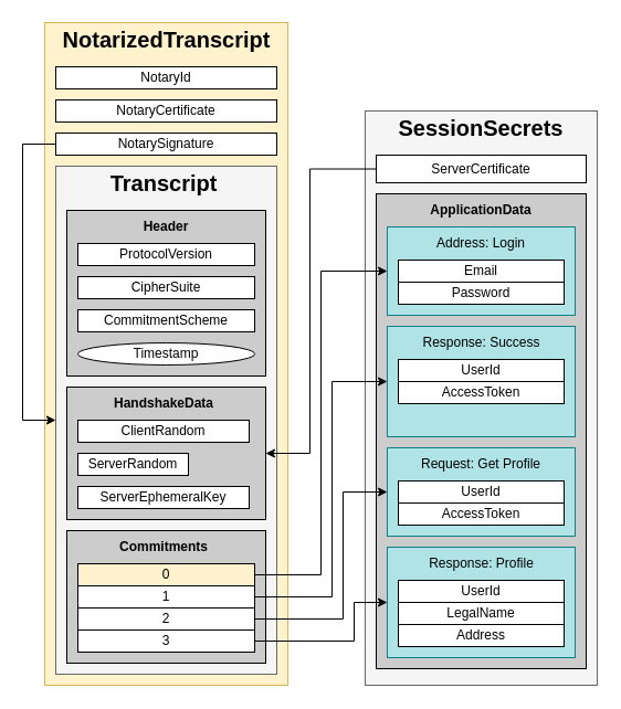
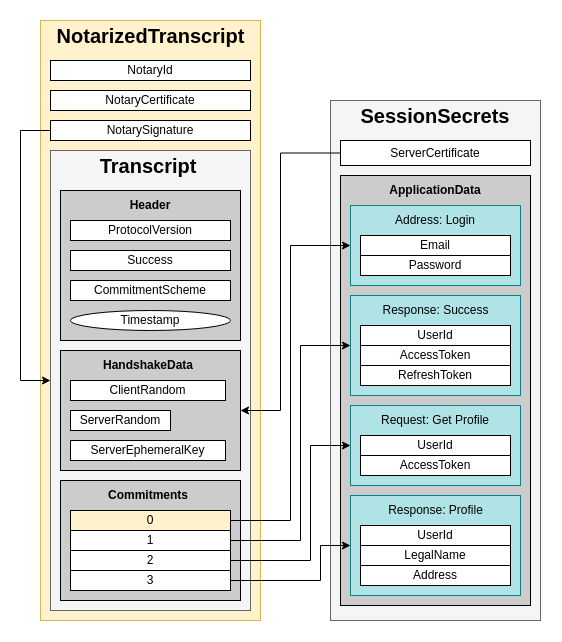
- <mxCell id="22" value="CipherSuite" style="rounded=0;whiteSpace=wrap;html=1;fontSize=12;" parent="1" vertex="1"><mxGeometry x="70" y="250" width="160" height="20" as="geometry" /></mxCell>
+ <mxCell id="22" value="Success" style="rounded=0;whiteSpace=wrap;html=1;fontSize=12;" parent="1" vertex="1"><mxGeometry x="70" y="250" width="160" height="20" as="geometry" /></mxCell>
+ <mxCell id="36" value="RefreshToken" style="rounded=0;whiteSpace=wrap;html=1;" parent="1" vertex="1"><mxGeometry x="360" y="365" width="150" height="20" as="geometry" /></mxCell>
